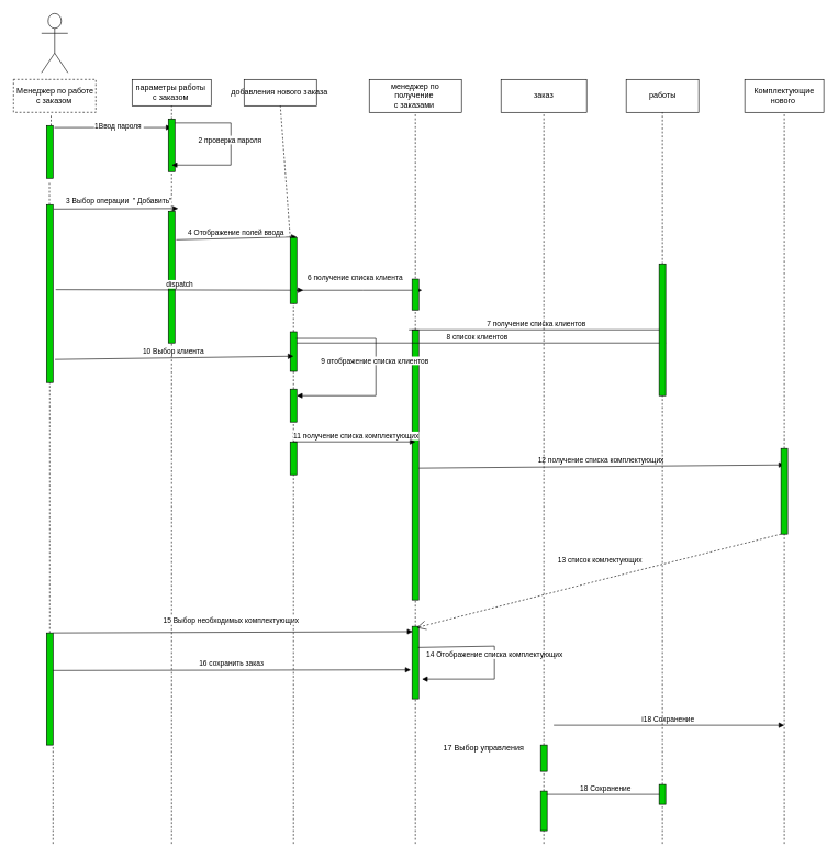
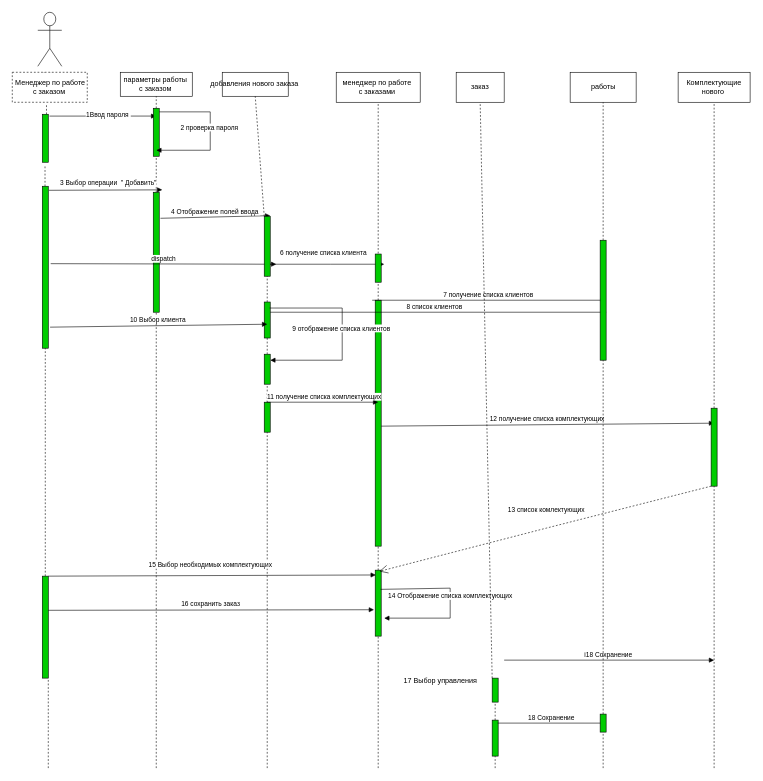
- <mxCell id="6" value="менеджер по получение&amp;nbsp;&lt;br&gt;с заказами&amp;nbsp;" style="rounded=0;whiteSpace=wrap;html=1;" vertex="1" parent="1"><mxGeometry x="560" y="120" width="140" height="50" as="geometry" /></mxCell>
+ <mxCell id="6" value="менеджер по работе&amp;nbsp;&lt;br&gt;с заказами&amp;nbsp;" style="rounded=0;whiteSpace=wrap;html=1;" vertex="1" parent="1"><mxGeometry x="560" y="120" width="140" height="50" as="geometry" /></mxCell>
- <mxCell id="7" value="заказ" style="rounded=0;whiteSpace=wrap;html=1;" vertex="1" parent="1"><mxGeometry x="760" y="120" width="130" height="50" as="geometry" /></mxCell>
+ <mxCell id="7" value="заказ" style="rounded=0;whiteSpace=wrap;html=1;" vertex="1" parent="1"><mxGeometry x="760" y="120" width="80" height="50" as="geometry" /></mxCell>
